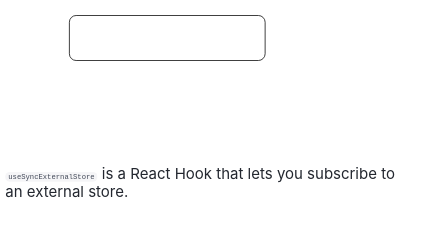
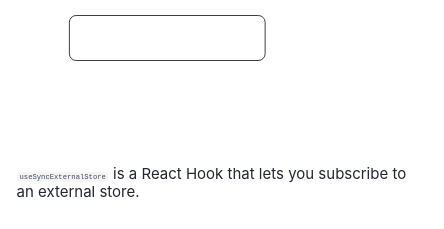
- <mxCell id="3" value="&lt;code class=&quot;inline text-code text-secondary dark:text-secondary-dark px-1 rounded-md no-underline bg-gray-30 bg-opacity-10 py-px&quot; style=&quot;box-sizing: border-box; border: 0px solid rgb(229, 231, 235); --tw-translate-x: 0; --tw-translate-y: 0; --tw-rotate: 0; --tw-skew-x: 0; --tw-skew-y: 0; --tw-scale-x: 1; --tw-scale-y: 1; --tw-pan-x: ; --tw-pan-y: ; --tw-pinch-zoom: ; --tw-scroll-snap-strictness: proximity; --tw-ordinal: ; --tw-slashed-zero: ; --tw-numeric-figure: ; --tw-numeric-spacing: ; --tw-numeric-fraction: ; --tw-ring-inset: ; --tw-ring-offset-width: 0px; --tw-ring-offset-color: #fff; --tw-ring-color: rgba(59,130,246,.5); --tw-ring-offset-shadow: 0 0 #0000; --tw-ring-shadow: 0 0 #0000; --tw-shadow: 0 0 #0000; --tw-shadow-colored: 0 0 #0000; --tw-blur: ; --tw-brightness: ; --tw-contrast: ; --tw-grayscale: ; --tw-hue-rotate: ; --tw-invert: ; --tw-saturate: ; --tw-sepia: ; --tw-drop-shadow: ; --tw-backdrop-blur: ; --tw-backdrop-brightness: ; --tw-backdrop-contrast: ; --tw-backdrop-grayscale: ; --tw-backdrop-hue-rotate: ; --tw-backdrop-invert: ; --tw-backdrop-opacity: ; --tw-backdrop-saturate: ; --tw-backdrop-sepia: ; font-family: &amp;quot;Source Code Pro&amp;quot;, ui-monospace, SFMono-Regular, Menlo, Monaco, Consolas, &amp;quot;Liberation Mono&amp;quot;, &amp;quot;Courier New&amp;quot;, monospace; font-size: calc(1em - 20%); display: inline; border-radius: 0.375rem; --tw-bg-opacity: 0.1; background-color: rgb(153 161 179/var(--tw-bg-opacity)); padding: 1px 0.25rem; --tw-text-opacity: 1; color: rgb(64 71 86/var(--tw-text-opacity)); text-decoration: none; font-style: normal; font-variant-ligatures: normal; font-variant-caps: normal; font-weight: 400; letter-spacing: normal; orphans: 2; text-align: start; text-indent: 0px; text-transform: none; widows: 2; word-spacing: 0px; -webkit-text-stroke-width: 0px;&quot;&gt;useSyncExternalStore&lt;/code&gt;&lt;span style=&quot;color: rgb(35, 39, 47); font-family: &amp;quot;Optimistic Display&amp;quot;, -apple-system, ui-sans-serif, system-ui, BlinkMacSystemFont, &amp;quot;Segoe UI&amp;quot;, Roboto, &amp;quot;Helvetica Neue&amp;quot;, Arial, &amp;quot;Noto Sans&amp;quot;, sans-serif, &amp;quot;Apple Color Emoji&amp;quot;, &amp;quot;Segoe UI Emoji&amp;quot;, &amp;quot;Segoe UI Symbol&amp;quot;, &amp;quot;Noto Color Emoji&amp;quot;; font-size: 20px; font-style: normal; font-variant-ligatures: normal; font-variant-caps: normal; font-weight: 400; letter-spacing: normal; orphans: 2; text-align: start; text-indent: 0px; text-transform: none; widows: 2; word-spacing: 0px; -webkit-text-stroke-width: 0px; background-color: rgb(255, 255, 255); text-decoration-thickness: initial; text-decoration-style: initial; text-decoration-color: initial; float: none; display: inline !important;&quot;&gt; is a React Hook that lets you subscribe to an external store.&lt;/span&gt;" style="text;whiteSpace=wrap;html=1;" vertex="1" parent="1"><mxGeometry x="5" y="212.003" width="550" height="70" as="geometry" /></mxCell>
+ <mxCell id="3" value="&lt;code class=&quot;inline text-code text-secondary dark:text-secondary-dark px-1 rounded-md no-underline bg-gray-30 bg-opacity-10 py-px&quot; style=&quot;box-sizing: border-box; border: 0px solid rgb(229, 231, 235); --tw-translate-x: 0; --tw-translate-y: 0; --tw-rotate: 0; --tw-skew-x: 0; --tw-skew-y: 0; --tw-scale-x: 1; --tw-scale-y: 1; --tw-pan-x: ; --tw-pan-y: ; --tw-pinch-zoom: ; --tw-scroll-snap-strictness: proximity; --tw-ordinal: ; --tw-slashed-zero: ; --tw-numeric-figure: ; --tw-numeric-spacing: ; --tw-numeric-fraction: ; --tw-ring-inset: ; --tw-ring-offset-width: 0px; --tw-ring-offset-color: #fff; --tw-ring-color: rgba(59,130,246,.5); --tw-ring-offset-shadow: 0 0 #0000; --tw-ring-shadow: 0 0 #0000; --tw-shadow: 0 0 #0000; --tw-shadow-colored: 0 0 #0000; --tw-blur: ; --tw-brightness: ; --tw-contrast: ; --tw-grayscale: ; --tw-hue-rotate: ; --tw-invert: ; --tw-saturate: ; --tw-sepia: ; --tw-drop-shadow: ; --tw-backdrop-blur: ; --tw-backdrop-brightness: ; --tw-backdrop-contrast: ; --tw-backdrop-grayscale: ; --tw-backdrop-hue-rotate: ; --tw-backdrop-invert: ; --tw-backdrop-opacity: ; --tw-backdrop-saturate: ; --tw-backdrop-sepia: ; font-family: &amp;quot;Source Code Pro&amp;quot;, ui-monospace, SFMono-Regular, Menlo, Monaco, Consolas, &amp;quot;Liberation Mono&amp;quot;, &amp;quot;Courier New&amp;quot;, monospace; font-size: calc(1em - 20%); display: inline; border-radius: 0.375rem; --tw-bg-opacity: 0.1; background-color: rgb(153 161 179/var(--tw-bg-opacity)); padding: 1px 0.25rem; --tw-text-opacity: 1; color: rgb(64 71 86/var(--tw-text-opacity)); text-decoration: none; font-style: normal; font-variant-ligatures: normal; font-variant-caps: normal; font-weight: 400; letter-spacing: normal; orphans: 2; text-align: start; text-indent: 0px; text-transform: none; widows: 2; word-spacing: 0px; -webkit-text-stroke-width: 0px;&quot;&gt;useSyncExternalStore&lt;/code&gt;&lt;span style=&quot;color: rgb(35, 39, 47); font-family: &amp;quot;Optimistic Display&amp;quot;, -apple-system, ui-sans-serif, system-ui, BlinkMacSystemFont, &amp;quot;Segoe UI&amp;quot;, Roboto, &amp;quot;Helvetica Neue&amp;quot;, Arial, &amp;quot;Noto Sans&amp;quot;, sans-serif, &amp;quot;Apple Color Emoji&amp;quot;, &amp;quot;Segoe UI Emoji&amp;quot;, &amp;quot;Segoe UI Symbol&amp;quot;, &amp;quot;Noto Color Emoji&amp;quot;; font-size: 20px; font-style: normal; font-variant-ligatures: normal; font-variant-caps: normal; font-weight: 400; letter-spacing: normal; orphans: 2; text-align: start; text-indent: 0px; text-transform: none; widows: 2; word-spacing: 0px; -webkit-text-stroke-width: 0px; background-color: rgb(255, 255, 255); text-decoration-thickness: initial; text-decoration-style: initial; text-decoration-color: initial; float: none; display: inline !important;&quot;&gt; is a React Hook that lets you subscribe to an external store.&lt;/span&gt;" style="text;whiteSpace=wrap;html=1;" vertex="1" parent="1"><mxGeometry x="20" y="212.003" width="550" height="70" as="geometry" /></mxCell>
